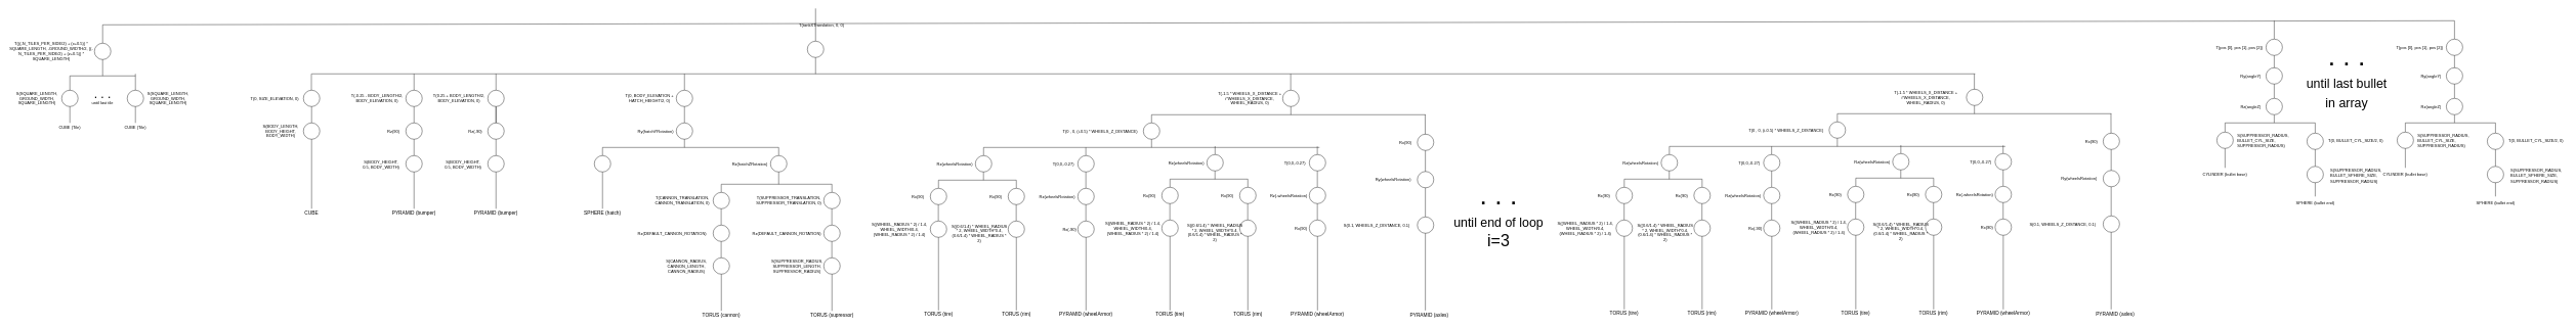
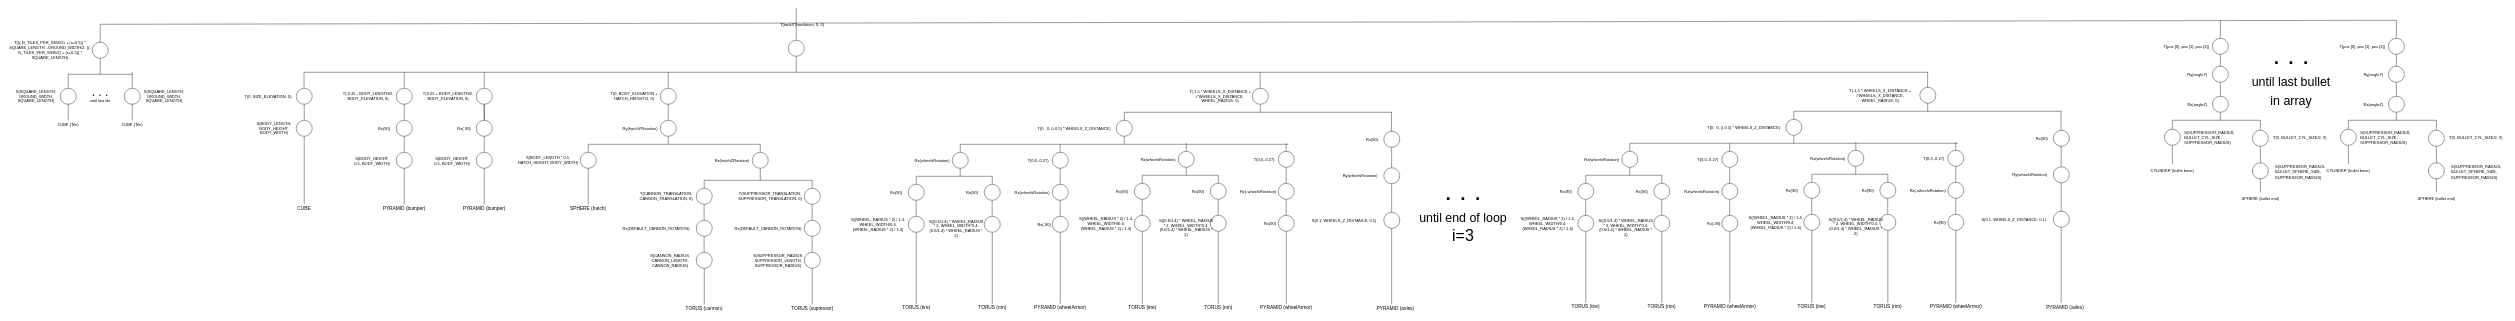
+ <mxCell id="65" value="S(BODY_LENGTH * 0.5, HATCH_HEIGHT, BODY_WIDTH)" style="text;html=1;strokeColor=none;fillColor=none;align=center;verticalAlign=middle;whiteSpace=wrap;rounded=0;fontSize=10;" parent="1" vertex="1"><mxGeometry x="1290" y="381.25" width="160" height="37.5" as="geometry" /></mxCell>
